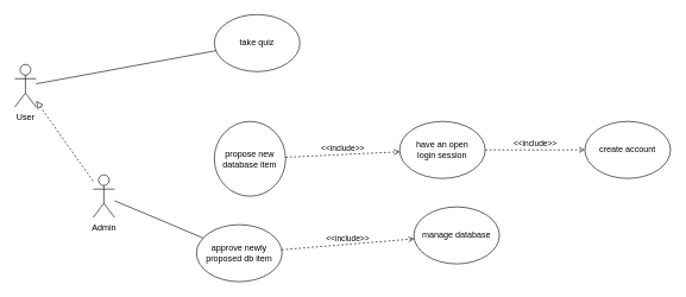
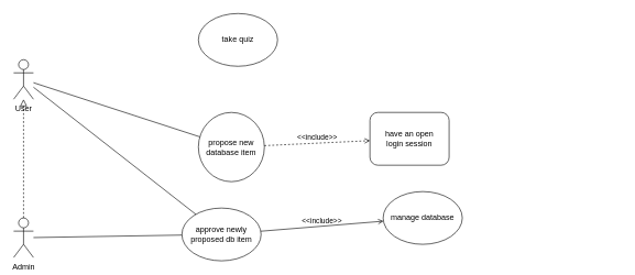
- <mxCell id="4" value="" style="endArrow=none;html=1;rounded=0;" edge="1" parent="1" source="2" target="3"><mxGeometry width="50" height="50" relative="1" as="geometry"><mxPoint x="460" y="210" as="sourcePoint" /><mxPoint x="510" y="160" as="targetPoint" /></mxGeometry></mxCell>
+ <mxCell id="4" value="" style="endArrow=none;html=1;rounded=0;" edge="1" parent="1" source="2" target="13"><mxGeometry width="50" height="50" relative="1" as="geometry"><mxPoint x="460" y="210" as="sourcePoint" /><mxPoint x="510" y="160" as="targetPoint" /></mxGeometry></mxCell>
+ <mxCell id="6" value="" style="endArrow=none;html=1;rounded=0;" edge="1" parent="1" target="5" source="2"><mxGeometry width="50" height="50" relative="1" as="geometry"><mxPoint x="100" y="250" as="sourcePoint" /><mxPoint x="510" y="280" as="targetPoint" /></mxGeometry></mxCell>
- <mxCell id="7" value="have an open &lt;br&gt;login session" style="ellipse;whiteSpace=wrap;html=1;" vertex="1" parent="1"><mxGeometry x="560" y="170" width="120" height="80" as="geometry" /></mxCell>
+ <mxCell id="7" value="have an open &lt;br&gt;login session" style="whiteSpace=wrap;html=1;rounded=1;" vertex="1" parent="1"><mxGeometry x="560" y="170" width="120" height="80" as="geometry" /></mxCell>
- <mxCell id="10" value="&amp;lt;&amp;lt;include&amp;gt;&amp;gt;" style="html=1;verticalAlign=bottom;labelBackgroundColor=none;endArrow=open;endFill=0;dashed=1;rounded=0;" edge="1" parent="1" source="7" target="8"><mxGeometry width="160" relative="1" as="geometry"><mxPoint x="680" y="209.58" as="sourcePoint" /><mxPoint x="820" y="209.58" as="targetPoint" /></mxGeometry></mxCell>
- <mxCell id="8" value="create account" style="ellipse;whiteSpace=wrap;html=1;" vertex="1" parent="1"><mxGeometry x="820" y="170" width="120" height="80" as="geometry" /></mxCell>
- <mxCell id="11" value="Admin" style="shape=umlActor;verticalLabelPosition=bottom;verticalAlign=top;html=1;" vertex="1" parent="1"><mxGeometry x="130" y="245" width="30" height="60" as="geometry" /></mxCell>
+ <mxCell id="11" value="Admin" style="shape=umlActor;verticalLabelPosition=bottom;verticalAlign=top;html=1;" vertex="1" parent="1"><mxGeometry x="20" y="330" width="30" height="60" as="geometry" /></mxCell>
- <mxCell id="16" value="&amp;lt;&amp;lt;include&amp;gt;&amp;gt;" style="html=1;verticalAlign=bottom;labelBackgroundColor=none;endArrow=open;endFill=0;dashed=1;rounded=0;" edge="1" parent="1" source="13" target="14"><mxGeometry width="160" relative="1" as="geometry"><mxPoint x="430" y="359.58" as="sourcePoint" /><mxPoint x="540" y="360" as="targetPoint" /></mxGeometry></mxCell>
+ <mxCell id="16" value="&amp;lt;&amp;lt;include&amp;gt;&amp;gt;" style="html=1;verticalAlign=bottom;labelBackgroundColor=none;endArrow=open;endFill=0;dashed=0;rounded=0;" edge="1" parent="1" source="13" target="14"><mxGeometry width="160" relative="1" as="geometry"><mxPoint x="430" y="359.58" as="sourcePoint" /><mxPoint x="540" y="360" as="targetPoint" /></mxGeometry></mxCell>
